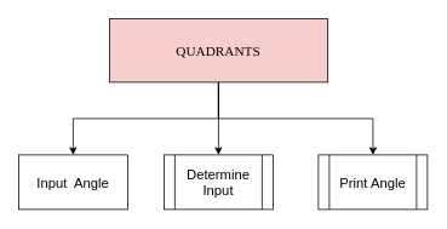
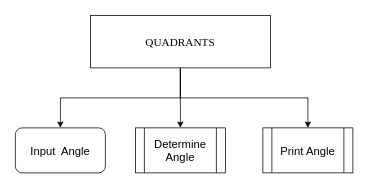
- <mxCell id="5" value="&lt;font face=&quot;Verdana&quot; style=&quot;font-size: 15px;&quot;&gt;QUADRANTS&lt;/font&gt;" style="rounded=0;whiteSpace=wrap;html=1;fontSize=15;fillColor=#f8cecc;" parent="1" vertex="1"><mxGeometry x="120" y="20" width="240" height="70" as="geometry" /></mxCell>
+ <mxCell id="5" value="&lt;font face=&quot;Verdana&quot; style=&quot;font-size: 15px;&quot;&gt;QUADRANTS&lt;/font&gt;" style="rounded=0;whiteSpace=wrap;html=1;fontSize=15;" parent="1" vertex="1"><mxGeometry x="120" y="20" width="240" height="70" as="geometry" /></mxCell>
- <mxCell id="6" value="Input&amp;nbsp; Angle" style="rounded=0;whiteSpace=wrap;html=1;fontSize=15;" parent="1" vertex="1"><mxGeometry x="20" y="170" width="120" height="60" as="geometry" /></mxCell>
+ <mxCell id="6" value="Input&amp;nbsp; Angle" style="whiteSpace=wrap;html=1;fontSize=15;rounded=1;" parent="1" vertex="1"><mxGeometry x="20" y="170" width="120" height="60" as="geometry" /></mxCell>
- <mxCell id="7" value="Determine Input" style="shape=process;whiteSpace=wrap;html=1;backgroundOutline=1;fontSize=15;" parent="1" vertex="1"><mxGeometry x="180" y="170" width="120" height="60" as="geometry" /></mxCell>
+ <mxCell id="7" value="Determine Angle" style="shape=process;whiteSpace=wrap;html=1;backgroundOutline=1;fontSize=15;" parent="1" vertex="1"><mxGeometry x="180" y="170" width="120" height="60" as="geometry" /></mxCell>
